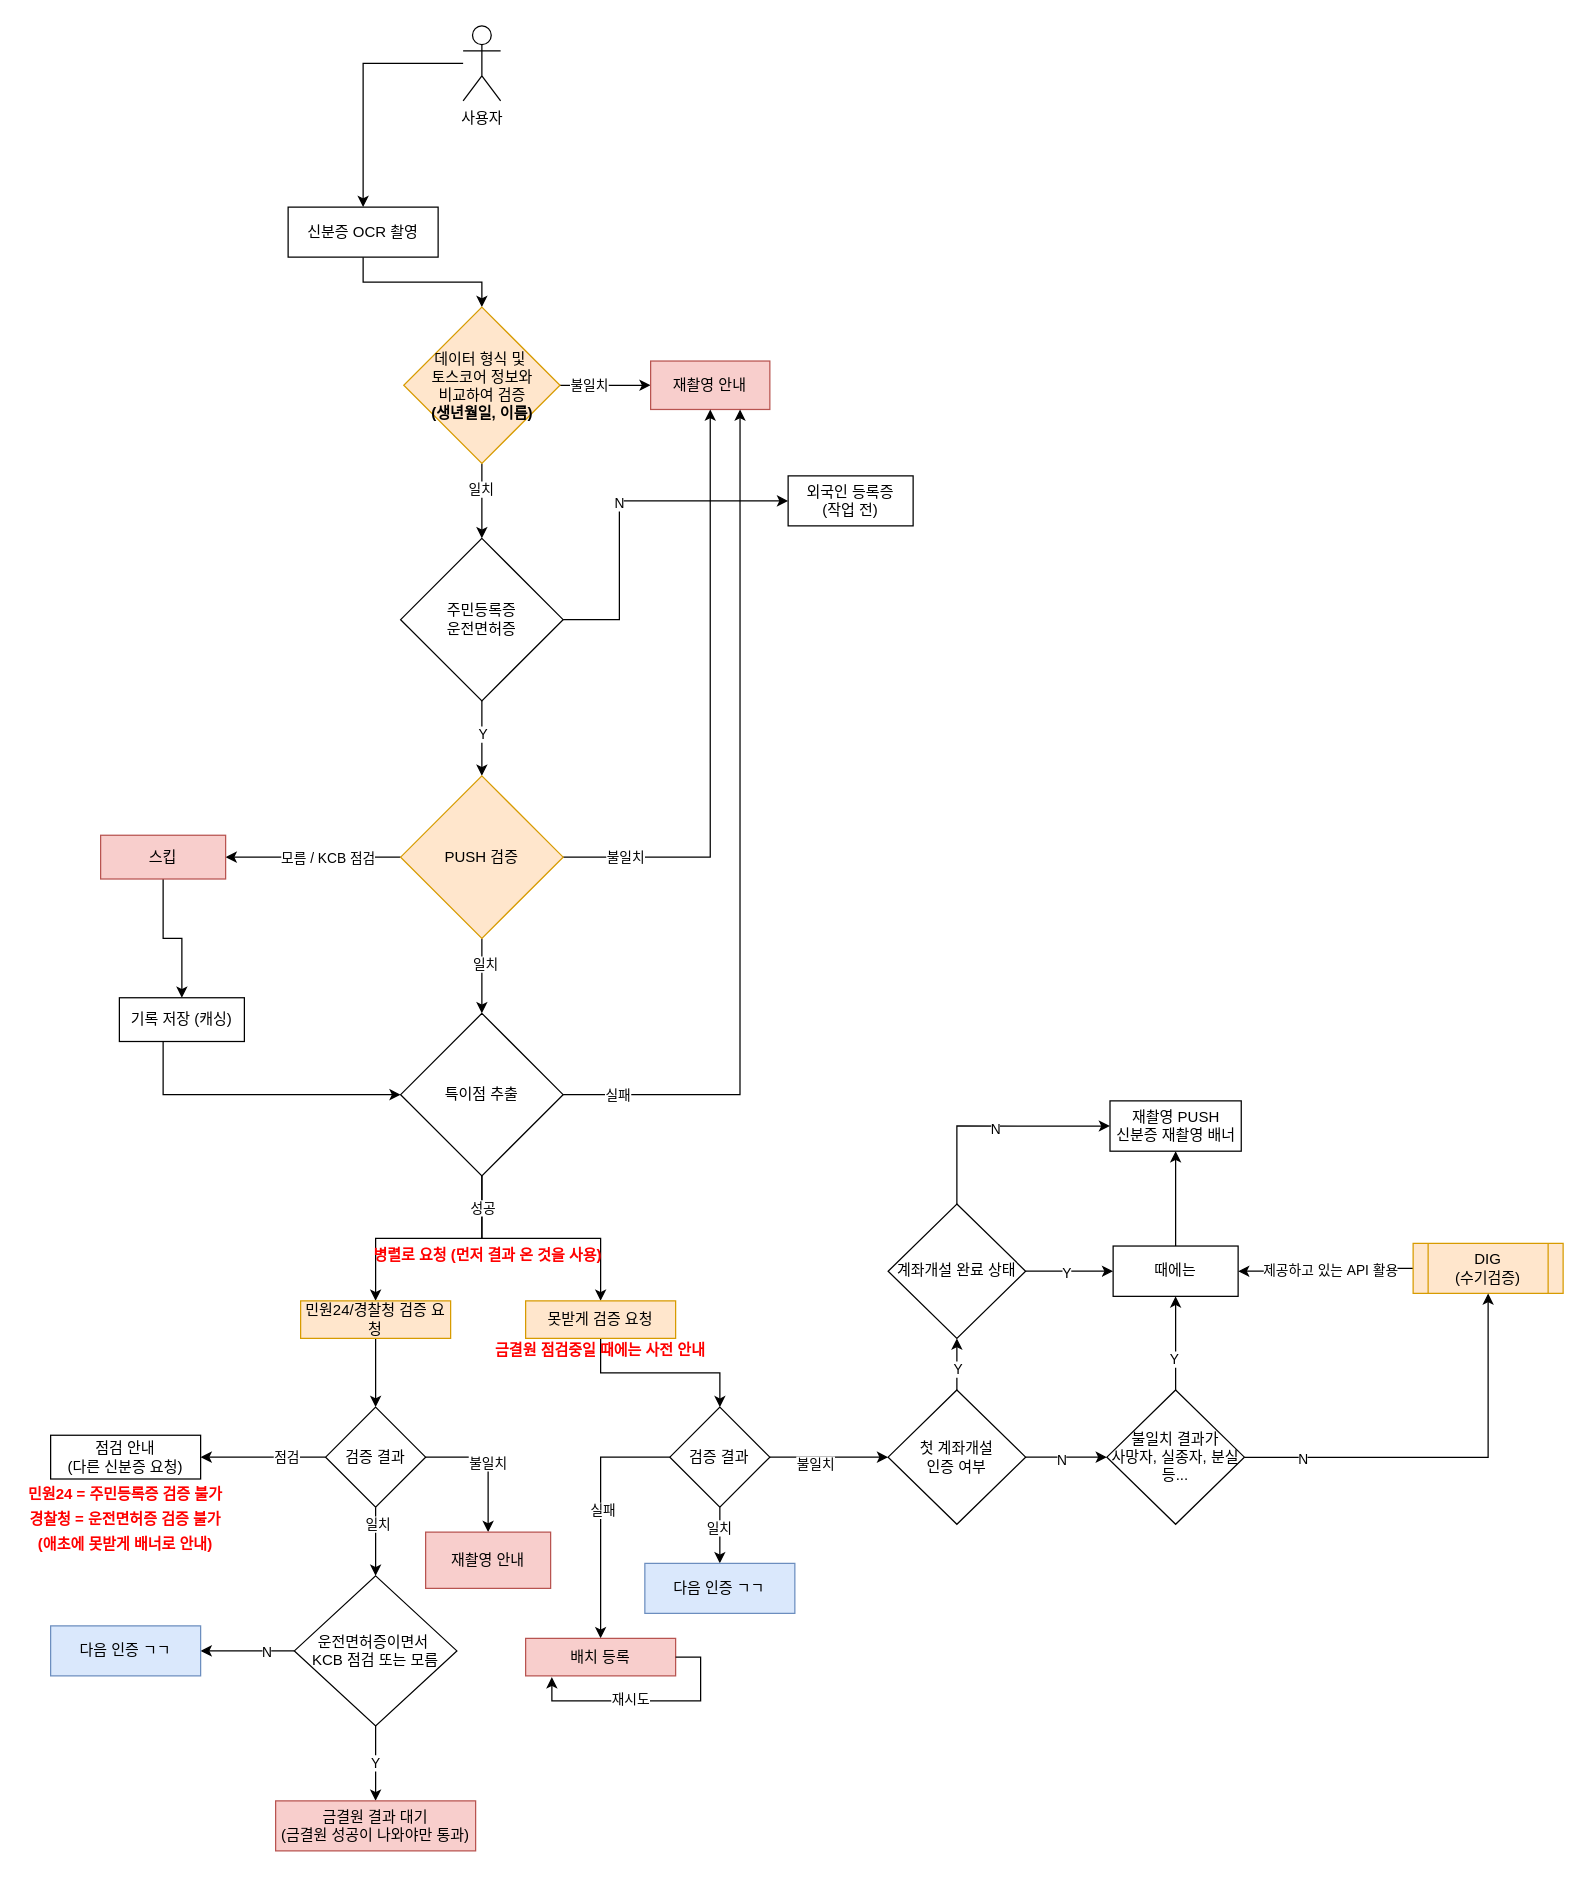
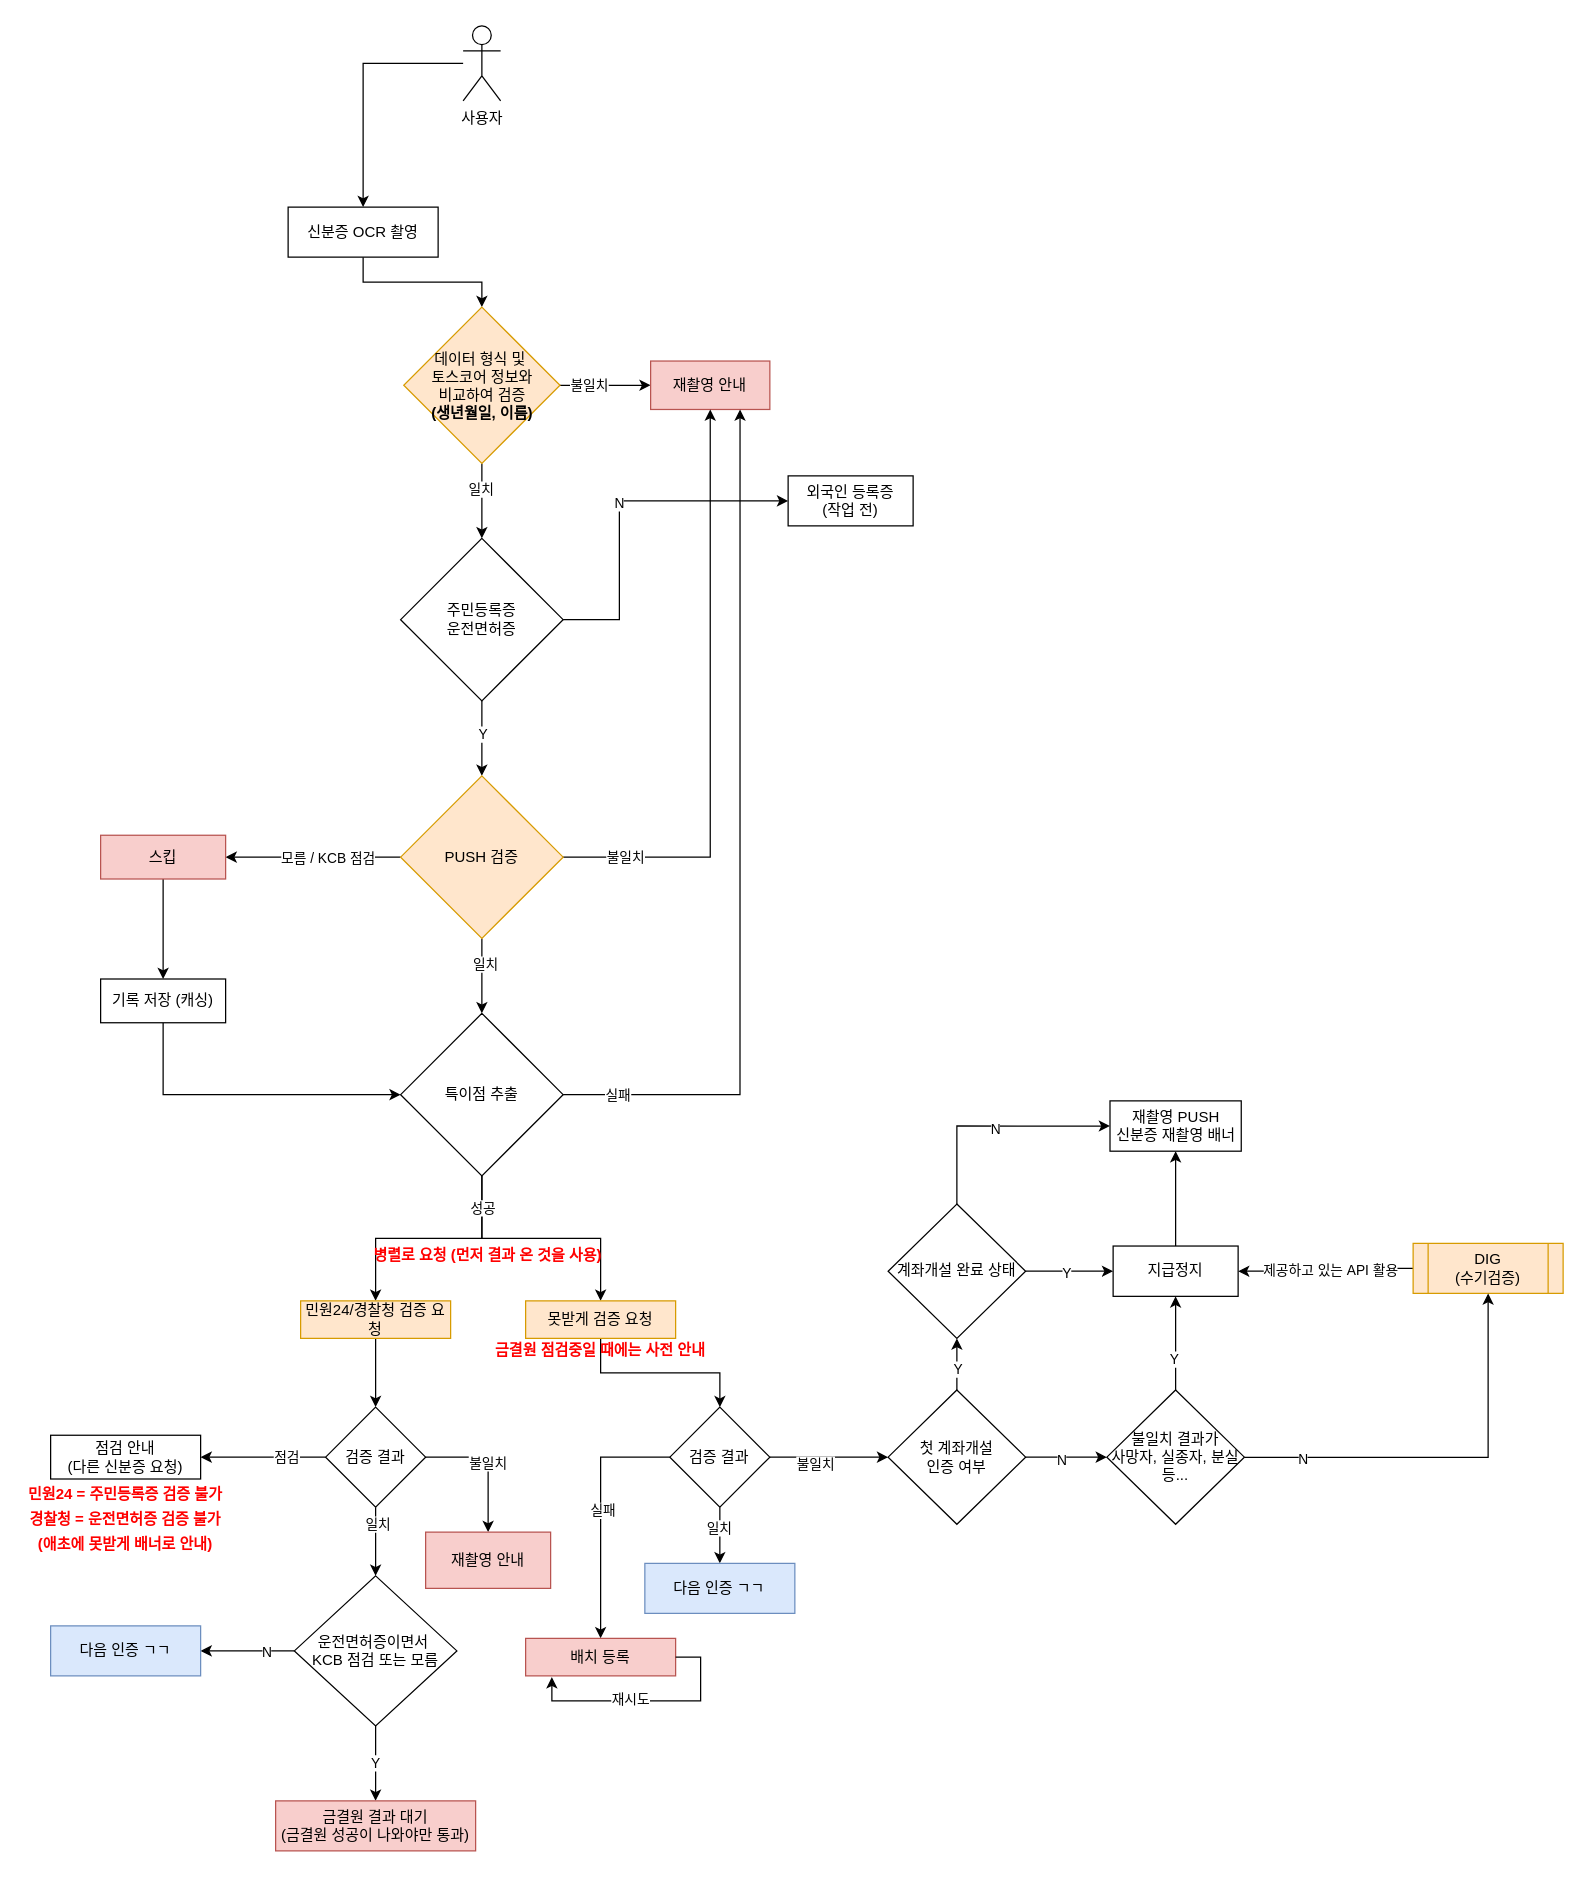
- <mxCell id="27" value="기록 저장 (캐싱)" style="whiteSpace=wrap;html=1;" vertex="1" parent="1"><mxGeometry x="95" y="797.5" width="100" height="35" as="geometry" /></mxCell>
+ <mxCell id="27" value="기록 저장 (캐싱)" style="whiteSpace=wrap;html=1;" vertex="1" parent="1"><mxGeometry x="80" y="782.5" width="100" height="35" as="geometry" /></mxCell>
- <mxCell id="77" value="때에는" style="whiteSpace=wrap;html=1;" vertex="1" parent="1"><mxGeometry x="890" y="996.13" width="100" height="40.25" as="geometry" /></mxCell>
+ <mxCell id="77" value="지급정지" style="whiteSpace=wrap;html=1;" vertex="1" parent="1"><mxGeometry x="890" y="996.13" width="100" height="40.25" as="geometry" /></mxCell>
